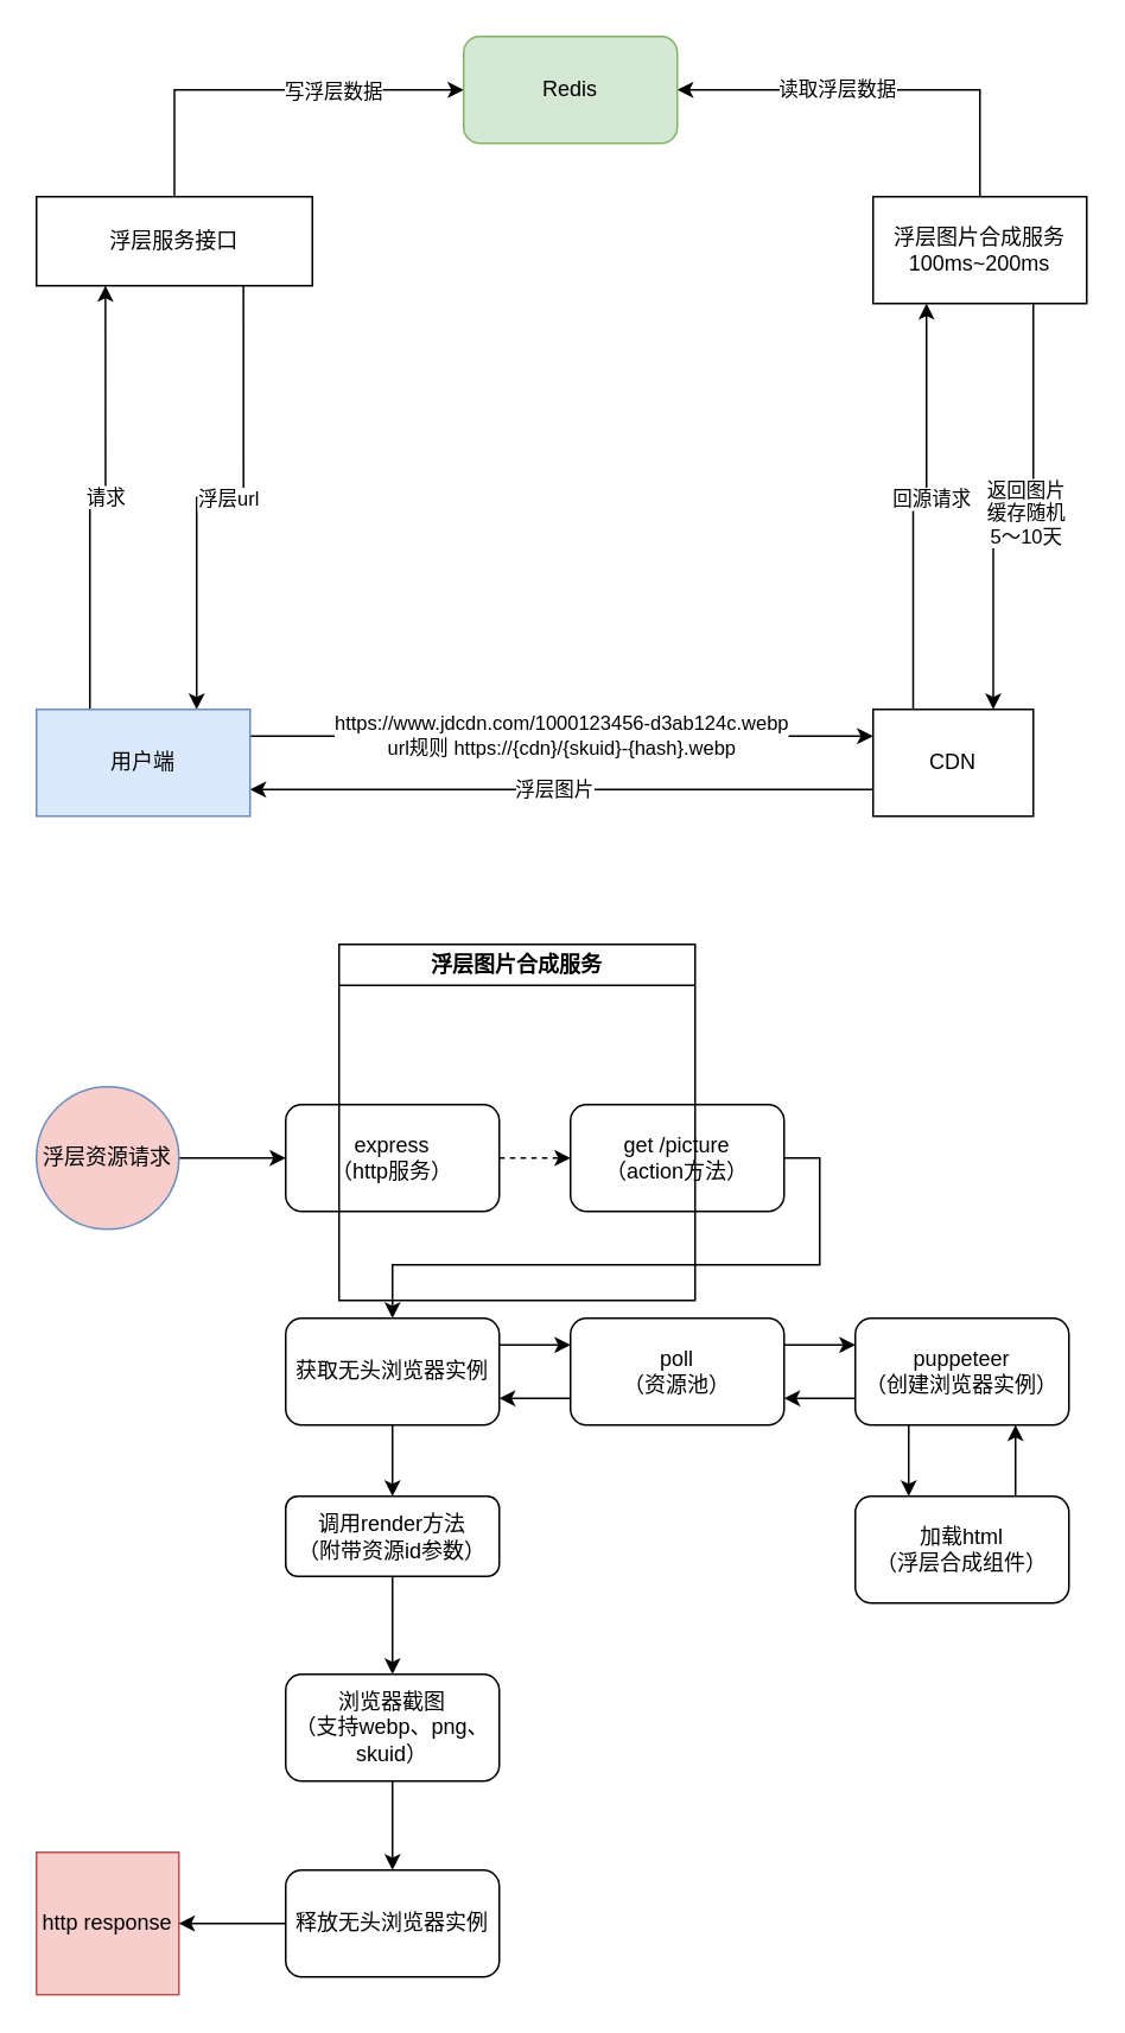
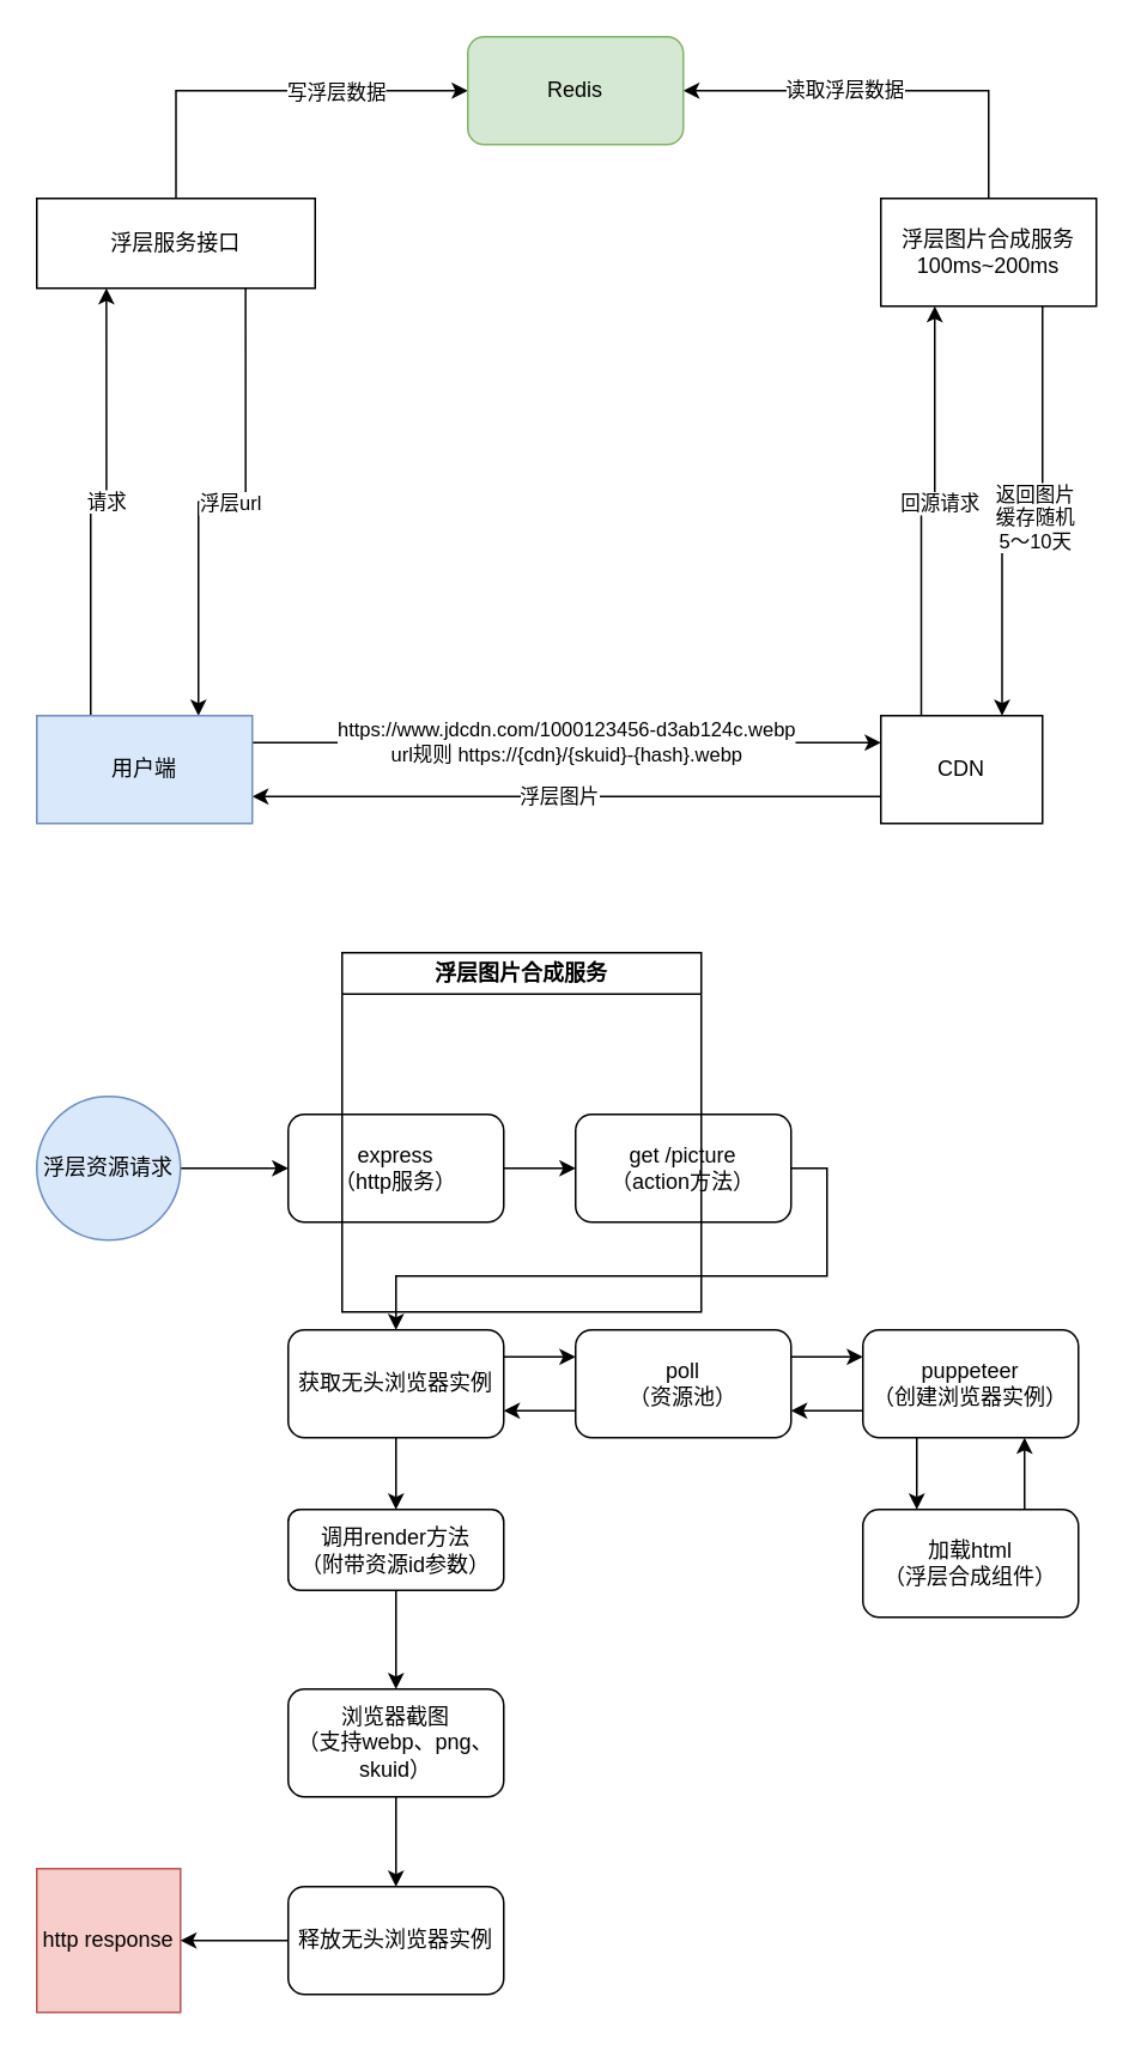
- <mxCell id="31" value="浮层资源请求" style="ellipse;whiteSpace=wrap;html=1;aspect=fixed;fillColor=#f8cecc;strokeColor=#6c8ebf;" vertex="1" parent="1"><mxGeometry x="20" y="610" width="80" height="80" as="geometry" /></mxCell>
+ <mxCell id="31" value="浮层资源请求" style="ellipse;whiteSpace=wrap;html=1;aspect=fixed;fillColor=#dae8fc;strokeColor=#6c8ebf;" vertex="1" parent="1"><mxGeometry x="20" y="610" width="80" height="80" as="geometry" /></mxCell>
- <mxCell id="22" style="edgeStyle=orthogonalEdgeStyle;rounded=0;orthogonalLoop=1;jettySize=auto;html=1;exitX=1;exitY=0.5;exitDx=0;exitDy=0;entryX=0;entryY=0.5;entryDx=0;entryDy=0;dashed=1;" edge="1" parent="1" source="23" target="33"><mxGeometry relative="1" as="geometry" /></mxCell>
+ <mxCell id="22" style="edgeStyle=orthogonalEdgeStyle;rounded=0;orthogonalLoop=1;jettySize=auto;html=1;exitX=1;exitY=0.5;exitDx=0;exitDy=0;entryX=0;entryY=0.5;entryDx=0;entryDy=0;" edge="1" parent="1" source="23" target="33"><mxGeometry relative="1" as="geometry" /></mxCell>
